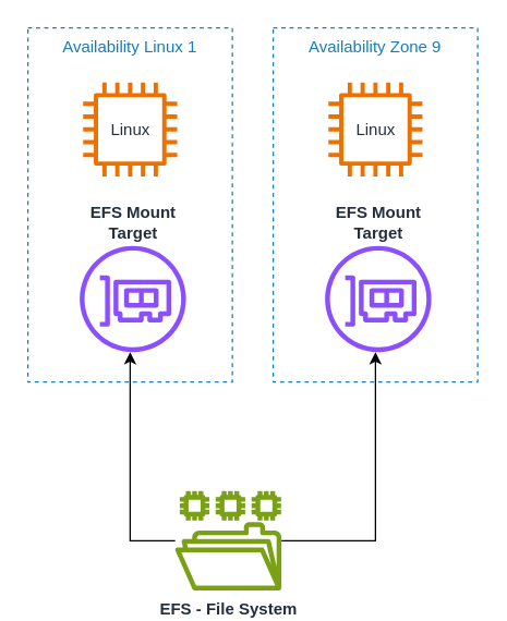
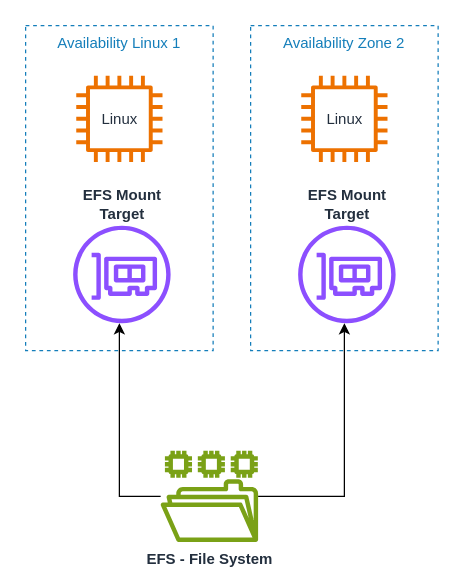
- <mxCell id="5" value="Availability Zone 9" style="fillColor=none;strokeColor=#147EBA;dashed=1;verticalAlign=top;fontStyle=0;fontColor=#147EBA;whiteSpace=wrap;html=1;" vertex="1" parent="1"><mxGeometry x="200" y="20" width="150" height="260" as="geometry" /></mxCell>
+ <mxCell id="5" value="Availability Zone 2" style="fillColor=none;strokeColor=#147EBA;dashed=1;verticalAlign=top;fontStyle=0;fontColor=#147EBA;whiteSpace=wrap;html=1;" vertex="1" parent="1"><mxGeometry x="200" y="20" width="150" height="260" as="geometry" /></mxCell>
